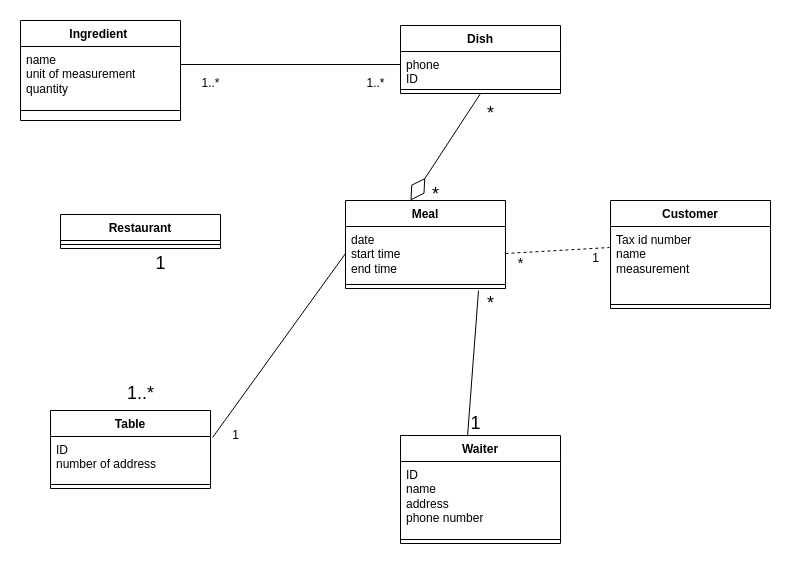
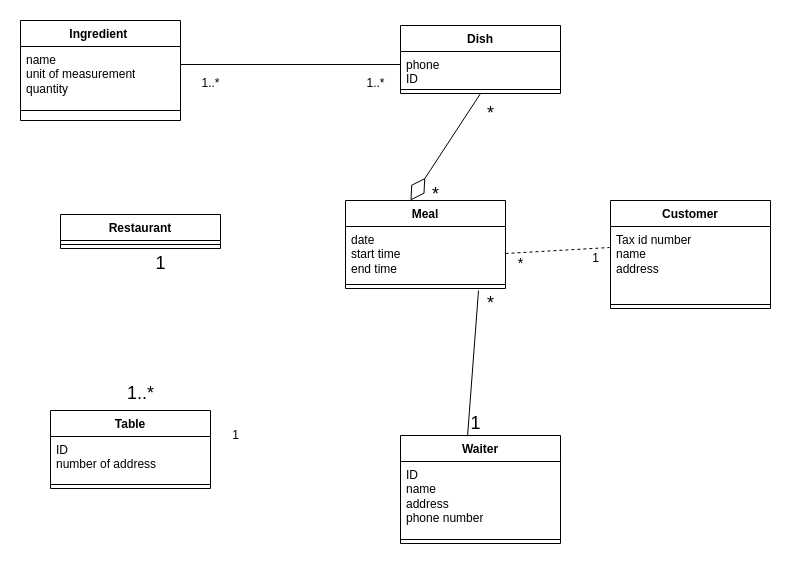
- <mxCell id="30" value="Tax id number&lt;div&gt;name&lt;/div&gt;&lt;div&gt;measurement&lt;/div&gt;" style="text;strokeColor=none;fillColor=none;align=left;verticalAlign=top;spacingLeft=4;spacingRight=4;overflow=hidden;rotatable=0;points=[[0,0.5],[1,0.5]];portConstraint=eastwest;whiteSpace=wrap;html=1;" vertex="1" parent="29"><mxGeometry y="26" width="160" height="74" as="geometry" /></mxCell>
+ <mxCell id="30" value="Tax id number&lt;div&gt;name&lt;/div&gt;&lt;div&gt;address&lt;/div&gt;" style="text;strokeColor=none;fillColor=none;align=left;verticalAlign=top;spacingLeft=4;spacingRight=4;overflow=hidden;rotatable=0;points=[[0,0.5],[1,0.5]];portConstraint=eastwest;whiteSpace=wrap;html=1;" vertex="1" parent="29"><mxGeometry y="26" width="160" height="74" as="geometry" /></mxCell>
- <mxCell id="36" value="" style="endArrow=none;html=1;rounded=0;exitX=1.013;exitY=0.023;exitDx=0;exitDy=0;exitPerimeter=0;entryX=0;entryY=0.5;entryDx=0;entryDy=0;" edge="1" parent="1" source="9" target="13"><mxGeometry width="50" height="50" relative="1" as="geometry"><mxPoint x="430" y="320" as="sourcePoint" /><mxPoint x="480" y="270" as="targetPoint" /></mxGeometry></mxCell>
